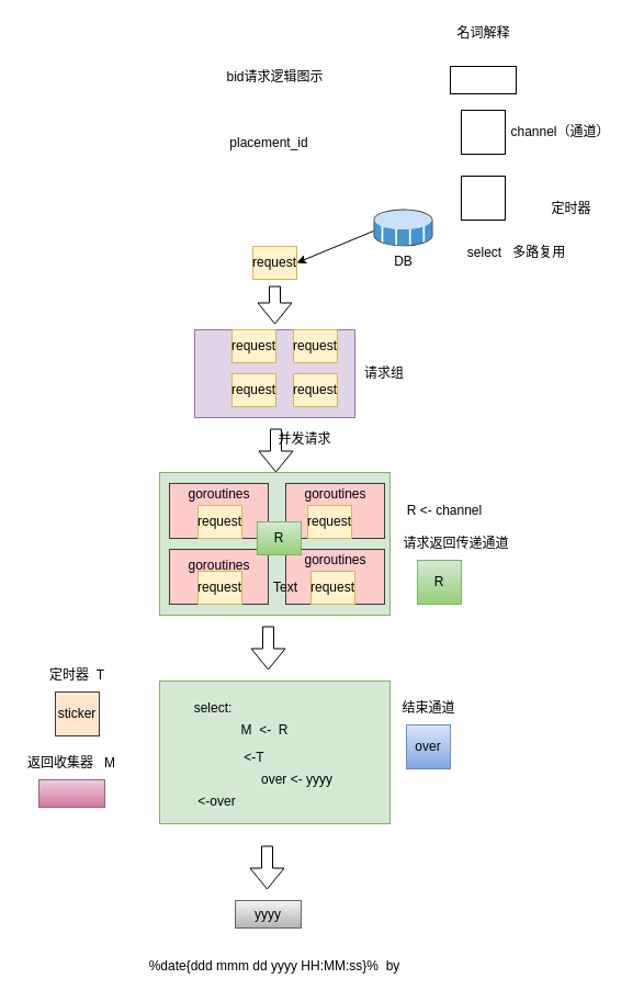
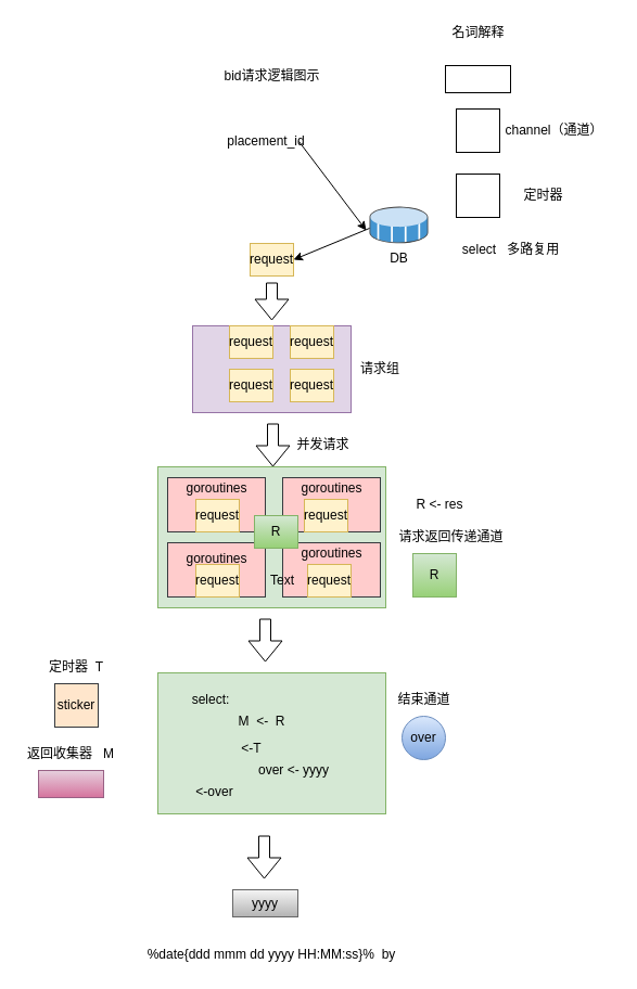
+ <mxCell id="6" value="" style="endArrow=classic;html=1;rounded=0;exitX=1;exitY=0.5;exitDx=0;exitDy=0;entryX=-0.056;entryY=0.647;entryDx=0;entryDy=0;entryPerimeter=0;" edge="1" parent="1" source="4" target="5"><mxGeometry width="50" height="50" relative="1" as="geometry"><mxPoint x="430" y="330" as="sourcePoint" /><mxPoint x="480" y="280" as="targetPoint" /></mxGeometry></mxCell>
- <mxCell id="55" value="定时器" style="text;html=1;align=center;verticalAlign=middle;resizable=0;points=[];autosize=1;strokeColor=none;fillColor=none;" vertex="1" parent="1"><mxGeometry x="495" y="180" width="50" height="20" as="geometry" /></mxCell>
+ <mxCell id="55" value="定时器" style="text;html=1;align=center;verticalAlign=middle;resizable=0;points=[];autosize=1;strokeColor=none;fillColor=none;" vertex="1" parent="1"><mxGeometry x="475" y="170" width="50" height="20" as="geometry" /></mxCell>
- <mxCell id="28" value="并发请求" style="text;html=1;align=center;verticalAlign=middle;resizable=0;points=[];autosize=1;strokeColor=none;fillColor=none;" vertex="1" parent="1"><mxGeometry x="247" y="390" width="60" height="20" as="geometry" /></mxCell>
+ <mxCell id="28" value="并发请求" style="text;html=1;align=center;verticalAlign=middle;resizable=0;points=[];autosize=1;strokeColor=none;fillColor=none;" vertex="1" parent="1"><mxGeometry x="267" y="400" width="60" height="20" as="geometry" /></mxCell>
- <mxCell id="29" value="R &amp;lt;- channel" style="text;html=1;strokeColor=none;fillColor=none;align=center;verticalAlign=middle;whiteSpace=wrap;rounded=0;" vertex="1" parent="1"><mxGeometry x="355" y="450" width="100" height="30" as="geometry" /></mxCell>
+ <mxCell id="29" value="R &amp;lt;- res" style="text;html=1;strokeColor=none;fillColor=none;align=center;verticalAlign=middle;whiteSpace=wrap;rounded=0;" vertex="1" parent="1"><mxGeometry x="355" y="450" width="100" height="30" as="geometry" /></mxCell>
- <mxCell id="40" value="over" style="rounded=0;whiteSpace=wrap;html=1;fillColor=#dae8fc;strokeColor=#6c8ebf;gradientColor=#7ea6e0;" vertex="1" parent="1"><mxGeometry x="370" y="660" width="40" height="40" as="geometry" /></mxCell>
+ <mxCell id="40" value="over" style="ellipse;whiteSpace=wrap;html=1;fillColor=#dae8fc;strokeColor=#6c8ebf;gradientColor=#7ea6e0;" vertex="1" parent="1"><mxGeometry x="370" y="660" width="40" height="40" as="geometry" /></mxCell>
